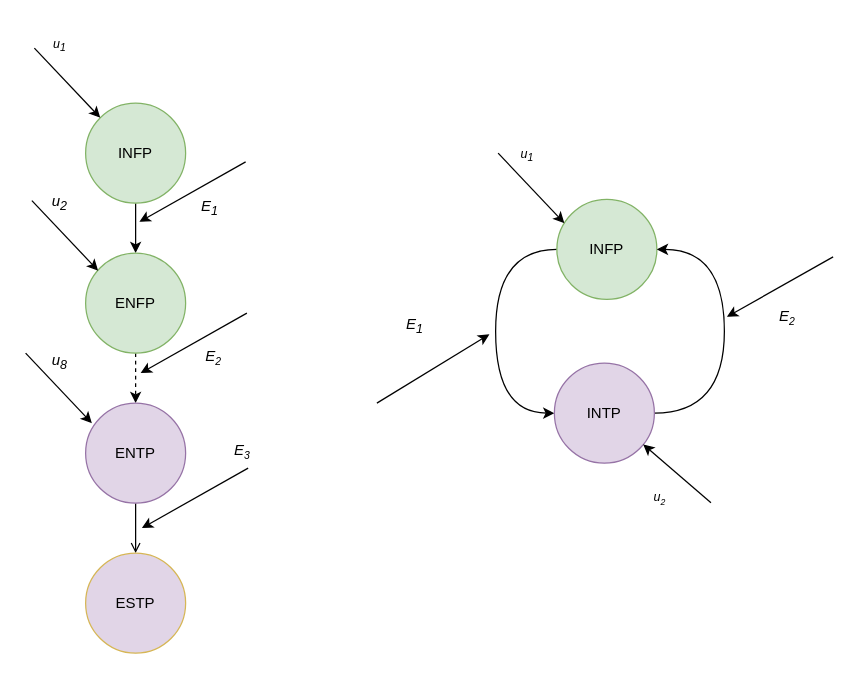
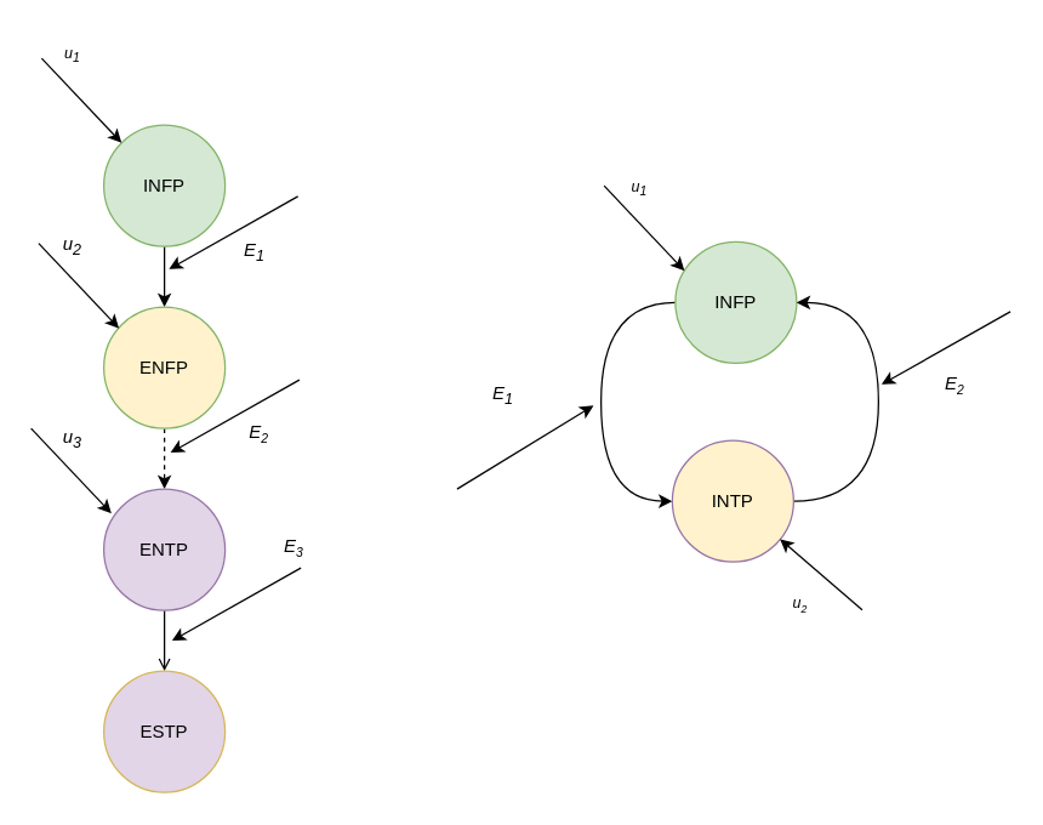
- <mxCell id="5" value="ENFP" style="ellipse;whiteSpace=wrap;html=1;aspect=fixed;fillColor=#d5e8d4;strokeColor=#82b366;" vertex="1" parent="1"><mxGeometry x="68" y="202" width="80" height="80" as="geometry" /></mxCell>
+ <mxCell id="5" value="ENFP" style="ellipse;whiteSpace=wrap;html=1;aspect=fixed;fillColor=#fff2cc;strokeColor=#82b366;" vertex="1" parent="1"><mxGeometry x="68" y="202" width="80" height="80" as="geometry" /></mxCell>
- <mxCell id="13" value="&lt;i&gt;u&lt;sub&gt;8&lt;/sub&gt;&lt;/i&gt;" style="text;html=1;align=center;verticalAlign=middle;resizable=0;points=[];autosize=1;strokeColor=none;fillColor=none;" vertex="1" parent="1"><mxGeometry x="32" y="274" width="30" height="29" as="geometry" /></mxCell>
+ <mxCell id="13" value="&lt;i&gt;u&lt;sub&gt;3&lt;/sub&gt;&lt;/i&gt;" style="text;html=1;align=center;verticalAlign=middle;resizable=0;points=[];autosize=1;strokeColor=none;fillColor=none;" vertex="1" parent="1"><mxGeometry x="32" y="274" width="30" height="29" as="geometry" /></mxCell>
- <mxCell id="26" value="INTP" style="ellipse;whiteSpace=wrap;html=1;aspect=fixed;fillColor=#e1d5e7;strokeColor=#9673a6;" vertex="1" parent="1"><mxGeometry x="443" y="290" width="80" height="80" as="geometry" /></mxCell>
+ <mxCell id="26" value="INTP" style="ellipse;whiteSpace=wrap;html=1;aspect=fixed;fillColor=#fff2cc;strokeColor=#9673a6;" vertex="1" parent="1"><mxGeometry x="443" y="290" width="80" height="80" as="geometry" /></mxCell>
